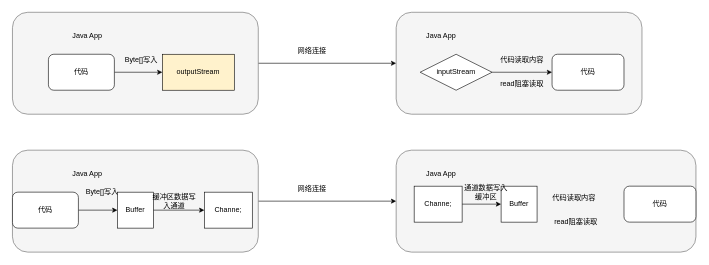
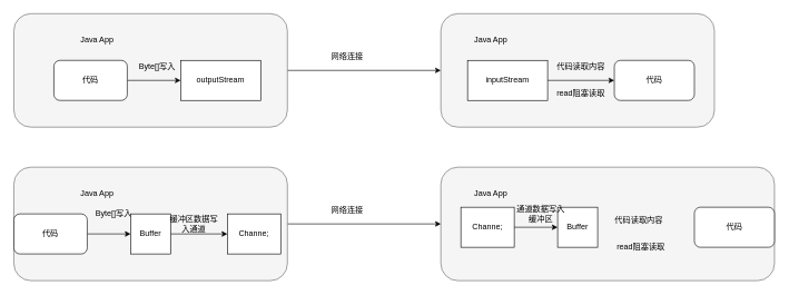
- <mxCell id="7" value="outputStream" style="rounded=0;whiteSpace=wrap;html=1;fillColor=#fff2cc;" vertex="1" parent="1"><mxGeometry x="270" y="90" width="120" height="60" as="geometry" /></mxCell>
+ <mxCell id="7" value="outputStream" style="rounded=0;whiteSpace=wrap;html=1;" vertex="1" parent="1"><mxGeometry x="270" y="90" width="120" height="60" as="geometry" /></mxCell>
- <mxCell id="10" value="inputStream" style="rhombus;whiteSpace=wrap;html=1;" vertex="1" parent="1"><mxGeometry x="700" y="90" width="120" height="60" as="geometry" /></mxCell>
+ <mxCell id="10" value="inputStream" style="rounded=0;whiteSpace=wrap;html=1;" vertex="1" parent="1"><mxGeometry x="700" y="90" width="120" height="60" as="geometry" /></mxCell>
